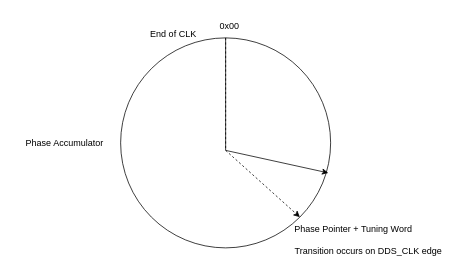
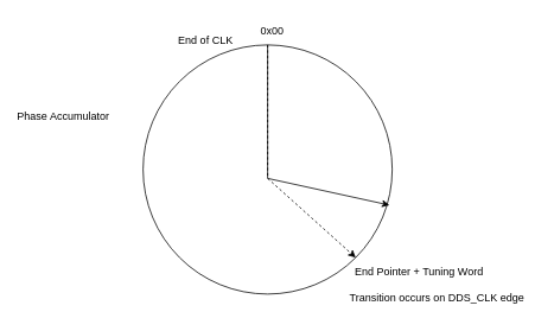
- <mxCell id="3" value="Phase Accumulator" style="text;html=1;align=center;verticalAlign=middle;resizable=0;points=[];autosize=1;strokeColor=none;fillColor=none;" vertex="1" parent="1"><mxGeometry x="20" y="175" width="130" height="30" as="geometry" /></mxCell>
+ <mxCell id="3" value="Phase Accumulator" style="text;html=1;align=center;verticalAlign=middle;resizable=0;points=[];autosize=1;strokeColor=none;fillColor=none;" vertex="1" parent="1"><mxGeometry x="5" y="115" width="130" height="30" as="geometry" /></mxCell>
- <mxCell id="8" value="Phase Pointer + Tuning Word" style="text;html=1;align=center;verticalAlign=middle;resizable=0;points=[];autosize=1;strokeColor=none;fillColor=none;" vertex="1" parent="1"><mxGeometry x="380" y="290" width="180" height="30" as="geometry" /></mxCell>
+ <mxCell id="8" value="End Pointer + Tuning Word" style="text;html=1;align=center;verticalAlign=middle;resizable=0;points=[];autosize=1;strokeColor=none;fillColor=none;" vertex="1" parent="1"><mxGeometry x="380" y="290" width="180" height="30" as="geometry" /></mxCell>
